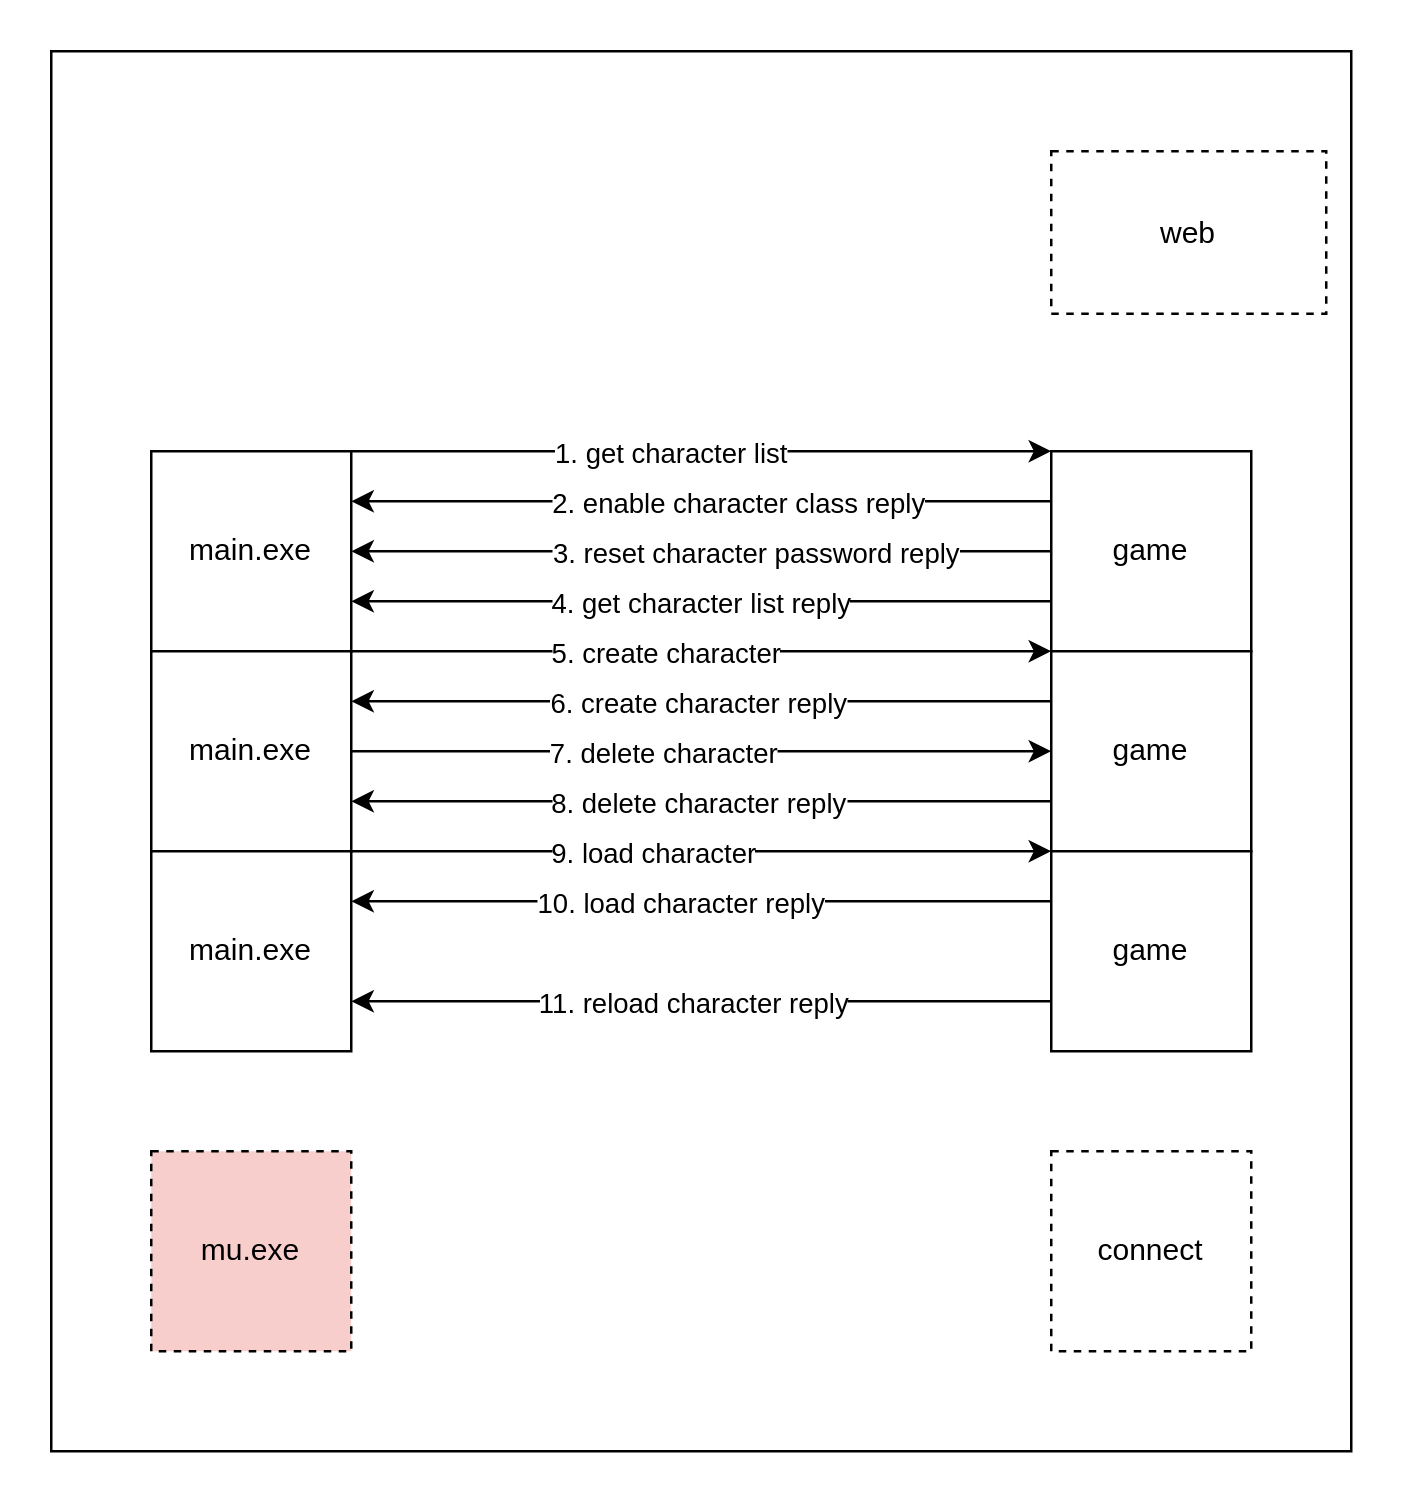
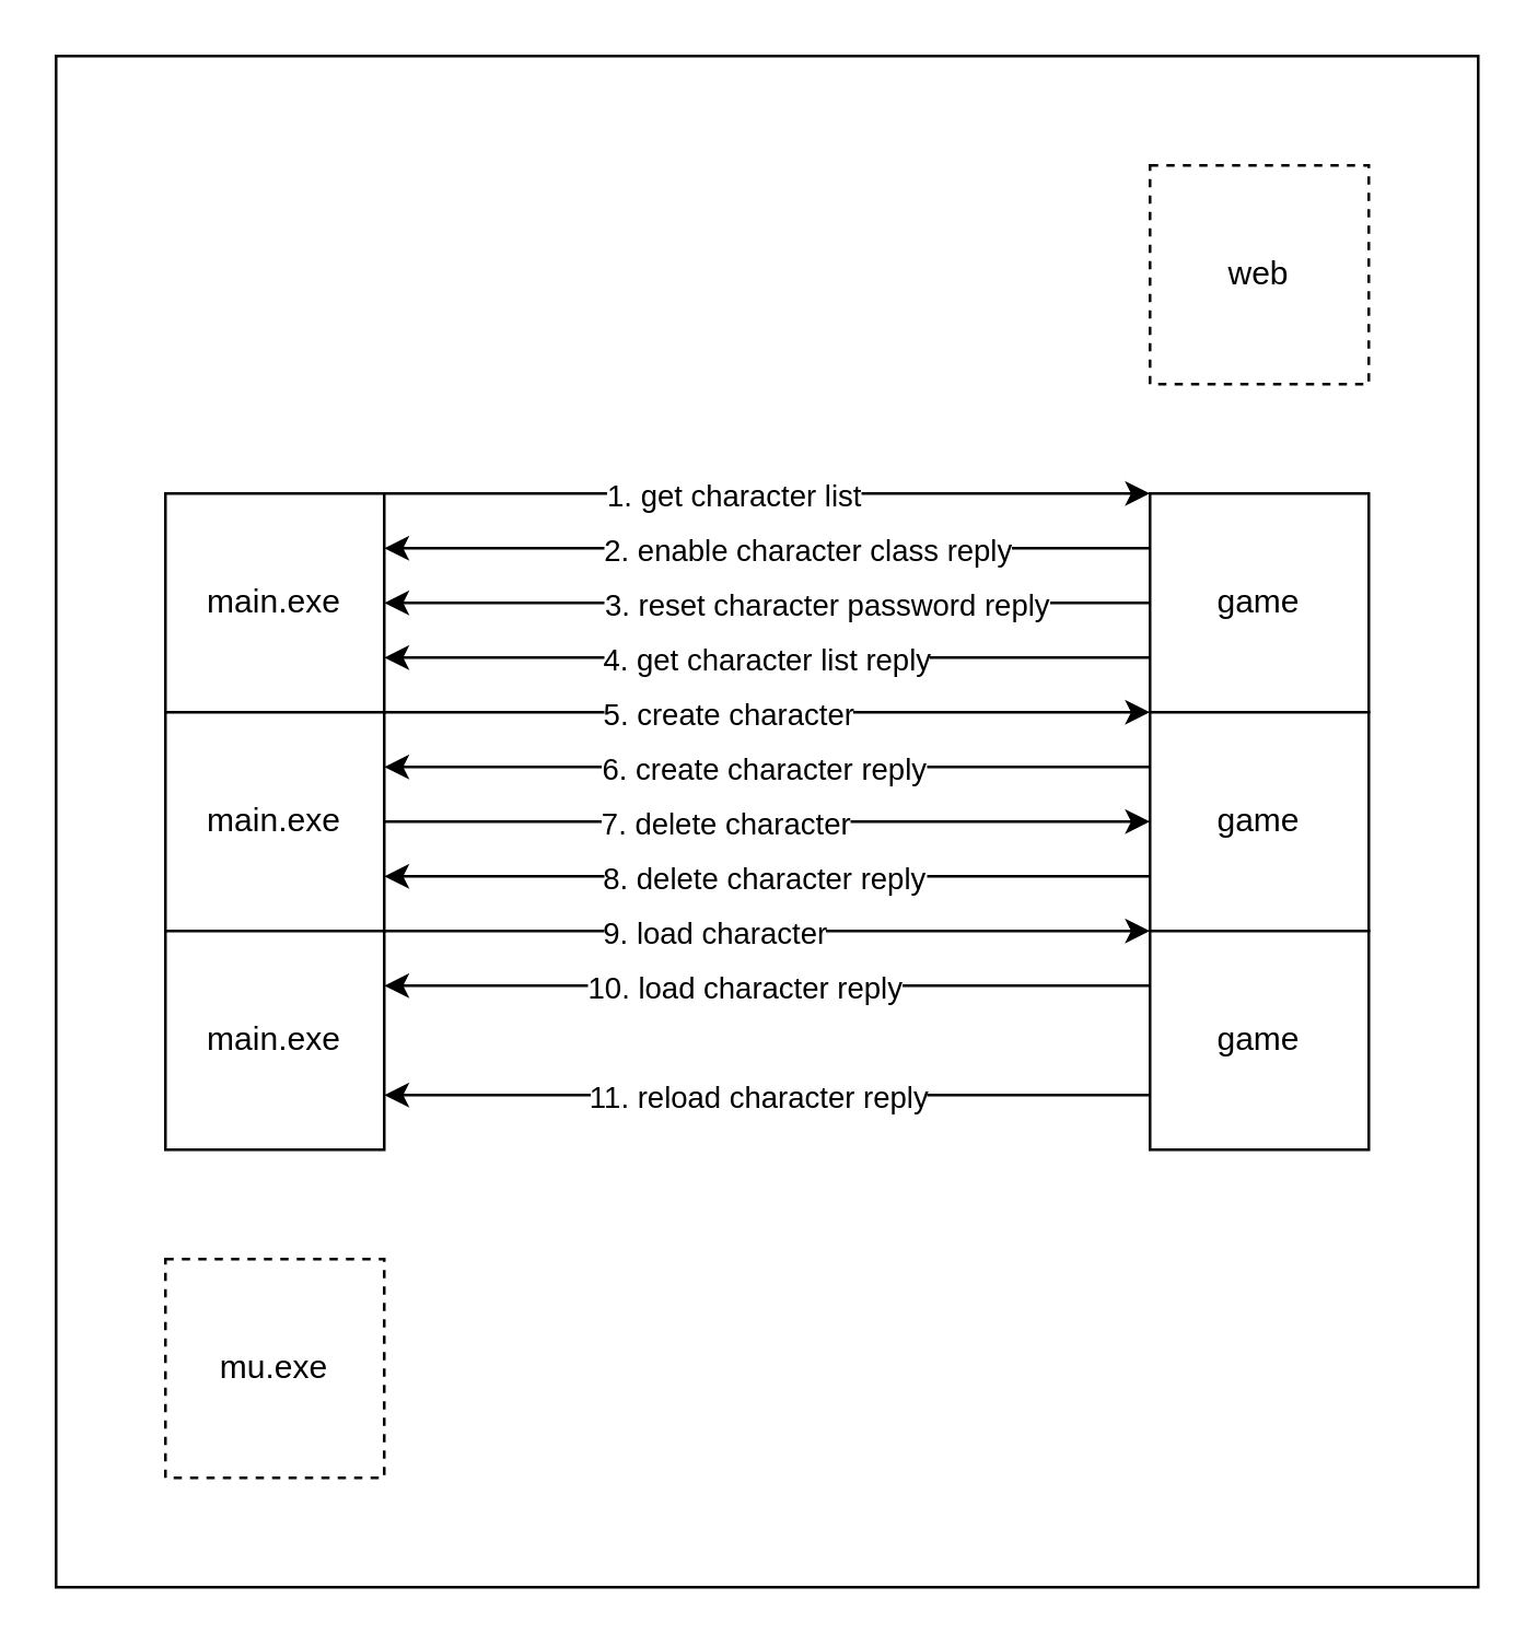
- <mxCell id="33" value="web" style="rounded=0;whiteSpace=wrap;html=1;dashed=1;" vertex="1" parent="1"><mxGeometry x="420" y="60" width="110" height="65" as="geometry" /></mxCell>
+ <mxCell id="33" value="web" style="rounded=0;whiteSpace=wrap;html=1;dashed=1;" vertex="1" parent="1"><mxGeometry x="420" y="60" width="80" height="80" as="geometry" /></mxCell>
- <mxCell id="31" value="mu.exe" style="rounded=0;whiteSpace=wrap;html=1;dashed=1;fillColor=#f8cecc;" vertex="1" parent="1"><mxGeometry x="60" y="460" width="80" height="80" as="geometry" /></mxCell>
+ <mxCell id="31" value="mu.exe" style="rounded=0;whiteSpace=wrap;html=1;dashed=1;" vertex="1" parent="1"><mxGeometry x="60" y="460" width="80" height="80" as="geometry" /></mxCell>
- <mxCell id="32" value="connect" style="rounded=0;whiteSpace=wrap;html=1;dashed=1;" vertex="1" parent="1"><mxGeometry x="420" y="460" width="80" height="80" as="geometry" /></mxCell>
